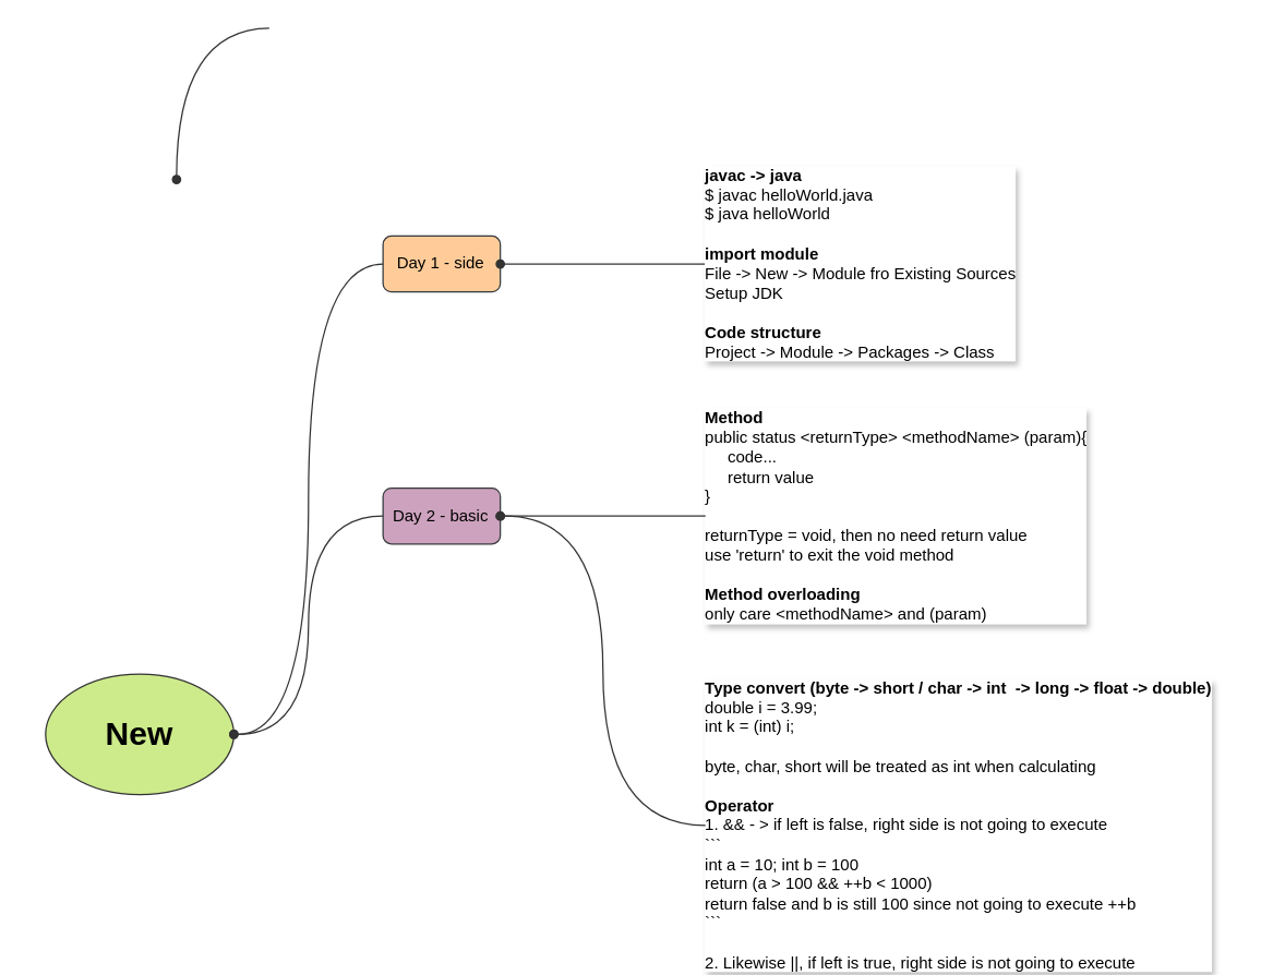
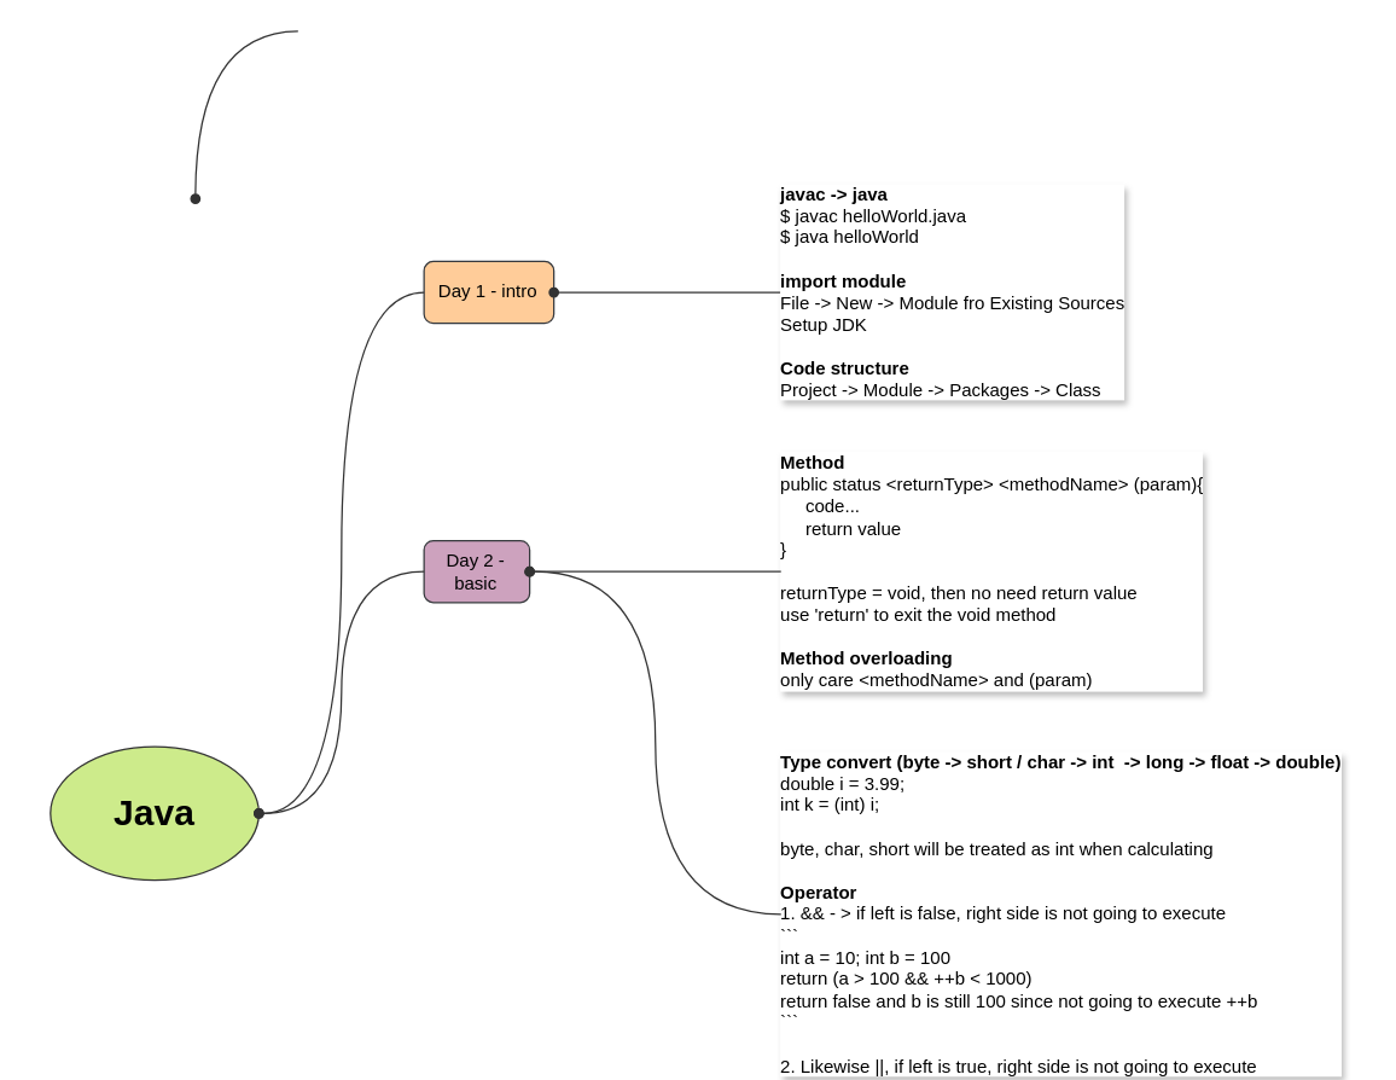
- <mxCell id="5" value="Day 1 - side" style="rounded=1;whiteSpace=wrap;html=1;fillColor=#ffcc99;strokeColor=#36393d;" vertex="1" parent="4"><mxGeometry x="5.484" y="5.544" width="86.025" height="40.918" as="geometry" /></mxCell>
+ <mxCell id="5" value="Day 1 - intro" style="rounded=1;whiteSpace=wrap;html=1;fillColor=#ffcc99;strokeColor=#36393d;" vertex="1" parent="4"><mxGeometry x="5.484" y="5.544" width="86.025" height="40.918" as="geometry" /></mxCell>
- <mxCell id="11" value="Day 2 - basic" style="rounded=1;whiteSpace=wrap;html=1;fillColor=#CDA2BE;strokeColor=#36393d;" vertex="1" parent="10"><mxGeometry x="5.484" y="5.544" width="86.025" height="40.918" as="geometry" /></mxCell>
+ <mxCell id="11" value="Day 2 - basic" style="rounded=1;whiteSpace=wrap;html=1;fillColor=#CDA2BE;strokeColor=#36393d;" vertex="1" parent="10"><mxGeometry x="5.484" y="5.544" width="70" height="40.918" as="geometry" /></mxCell>
- <mxCell id="3" value="&lt;h1&gt;New&lt;/h1&gt;" style="ellipse;whiteSpace=wrap;html=1;fillColor=#cdeb8b;strokeColor=#333333;" vertex="1" parent="2"><mxGeometry x="12.947" y="8.289" width="138.105" height="88.421" as="geometry" /></mxCell>
+ <mxCell id="3" value="&lt;h1&gt;Java&lt;/h1&gt;" style="ellipse;whiteSpace=wrap;html=1;fillColor=#cdeb8b;strokeColor=#333333;" vertex="1" parent="2"><mxGeometry x="12.947" y="8.289" width="138.105" height="88.421" as="geometry" /></mxCell>
